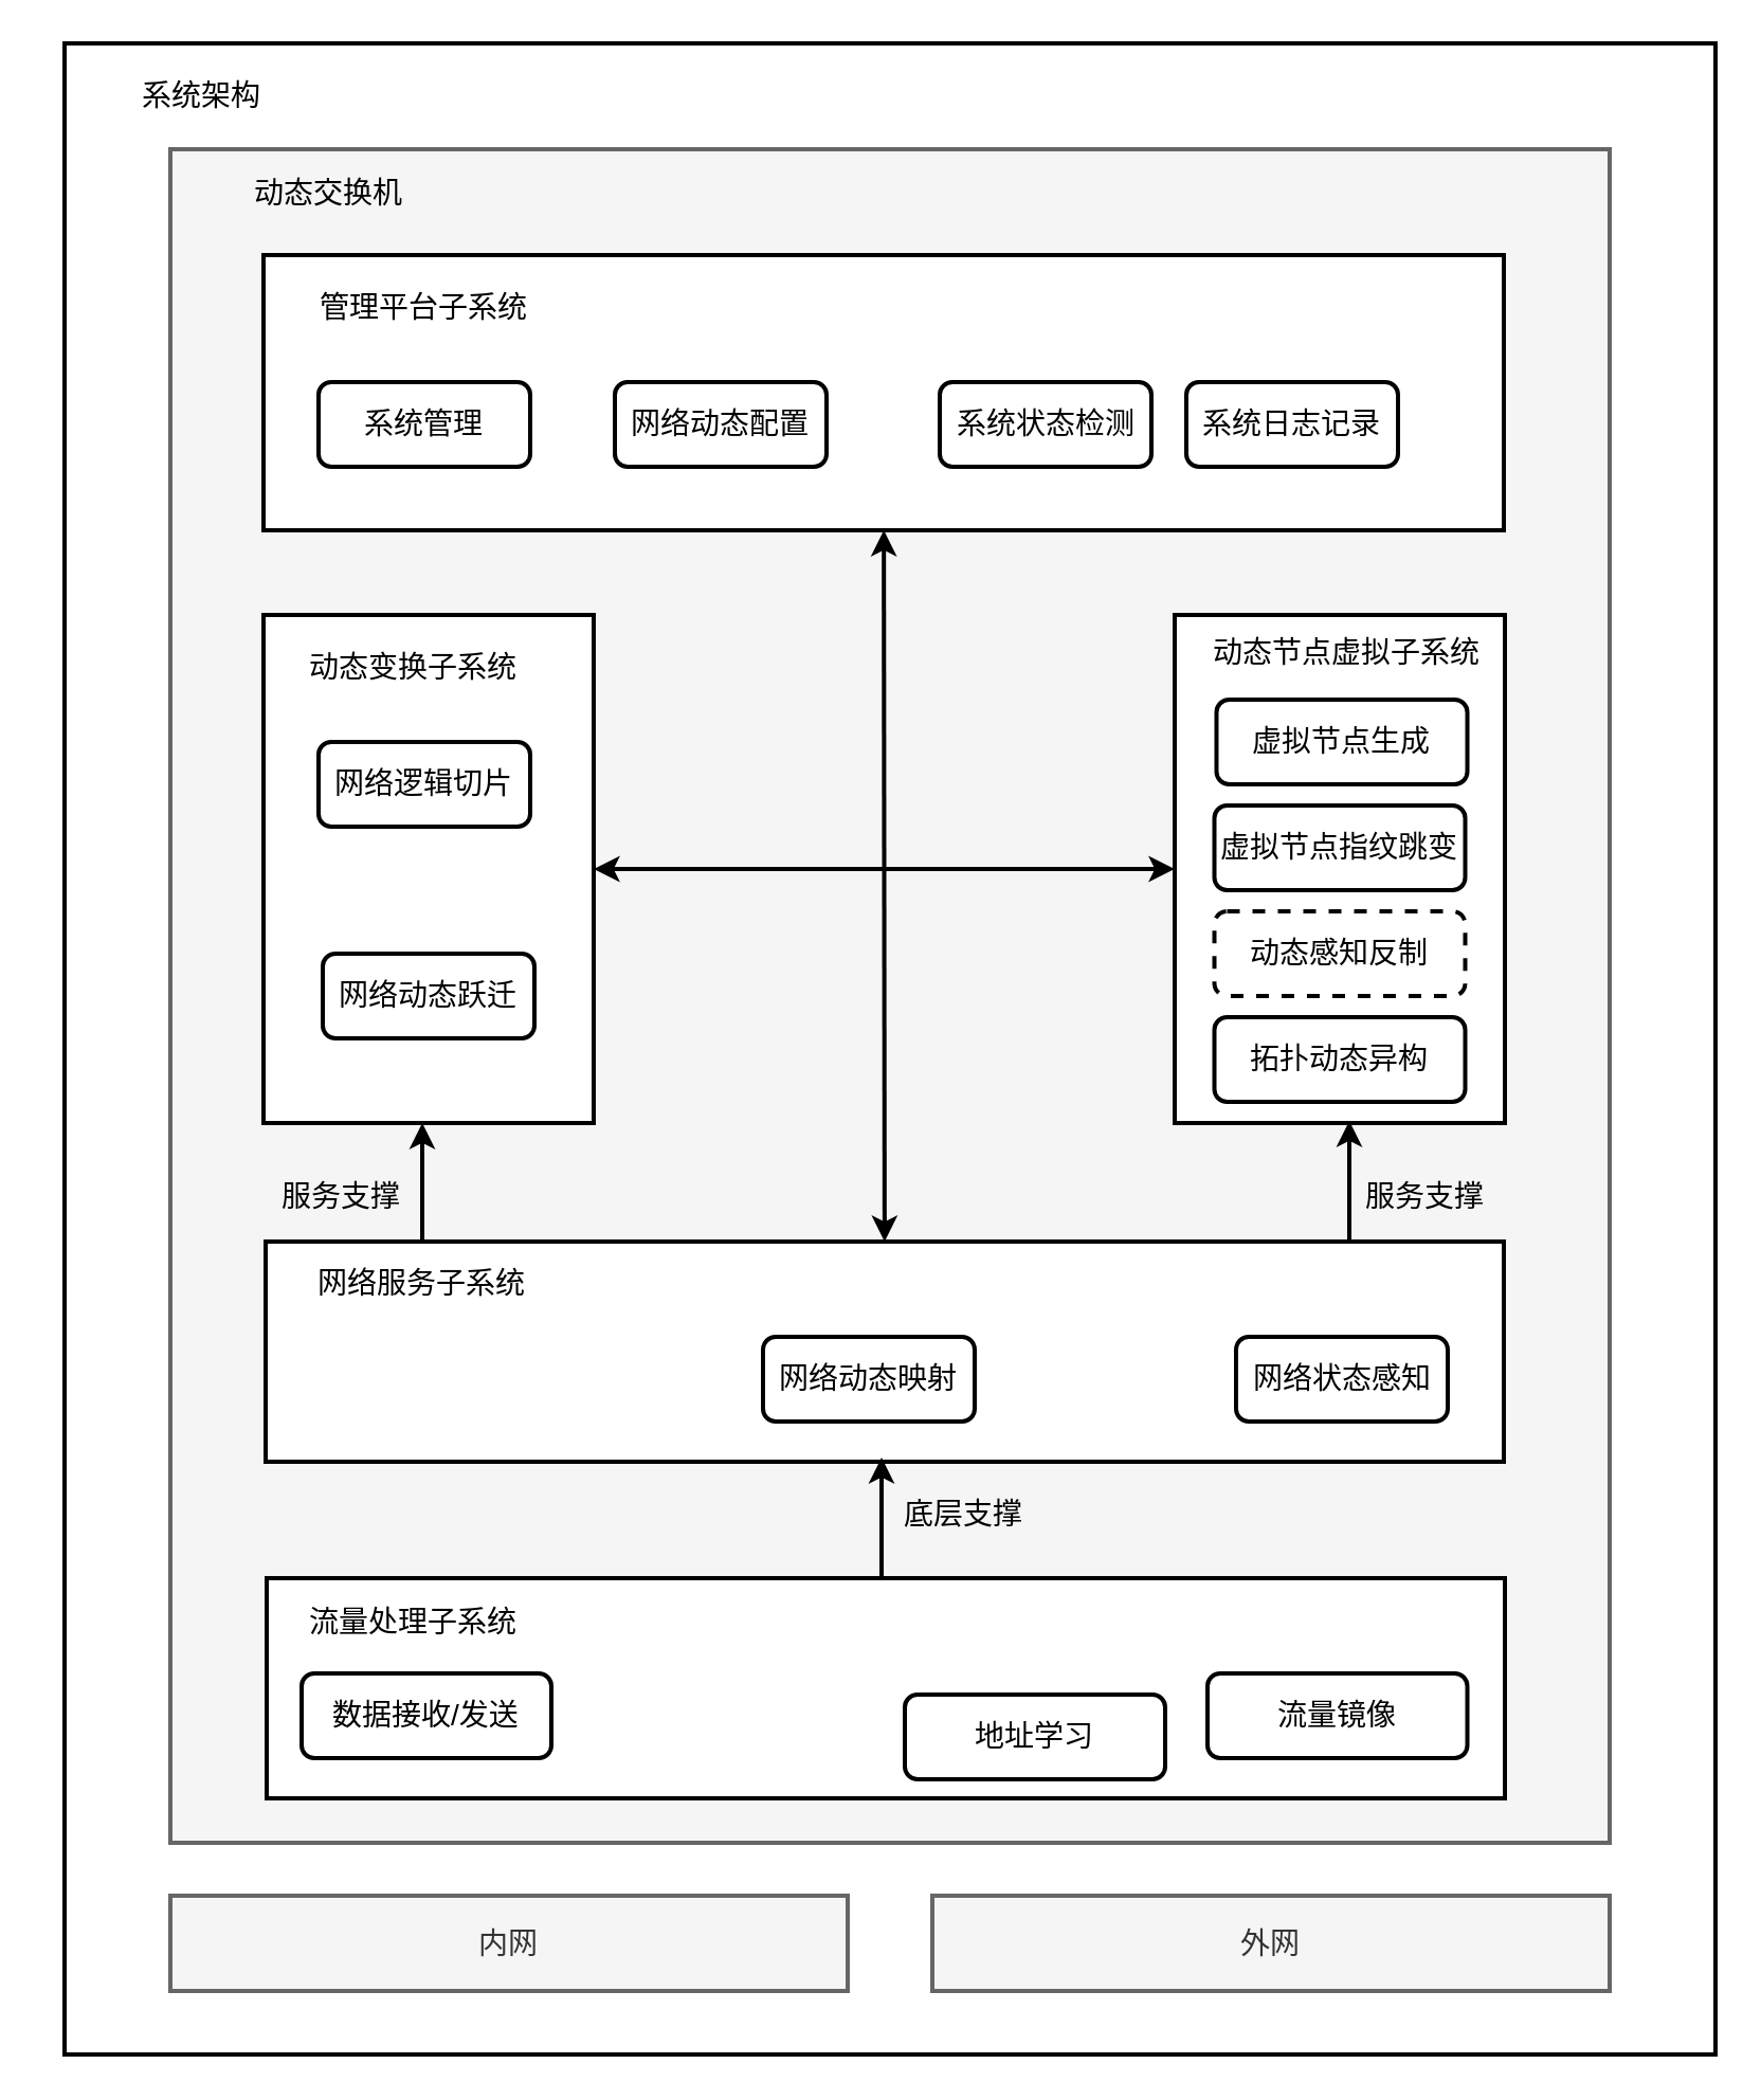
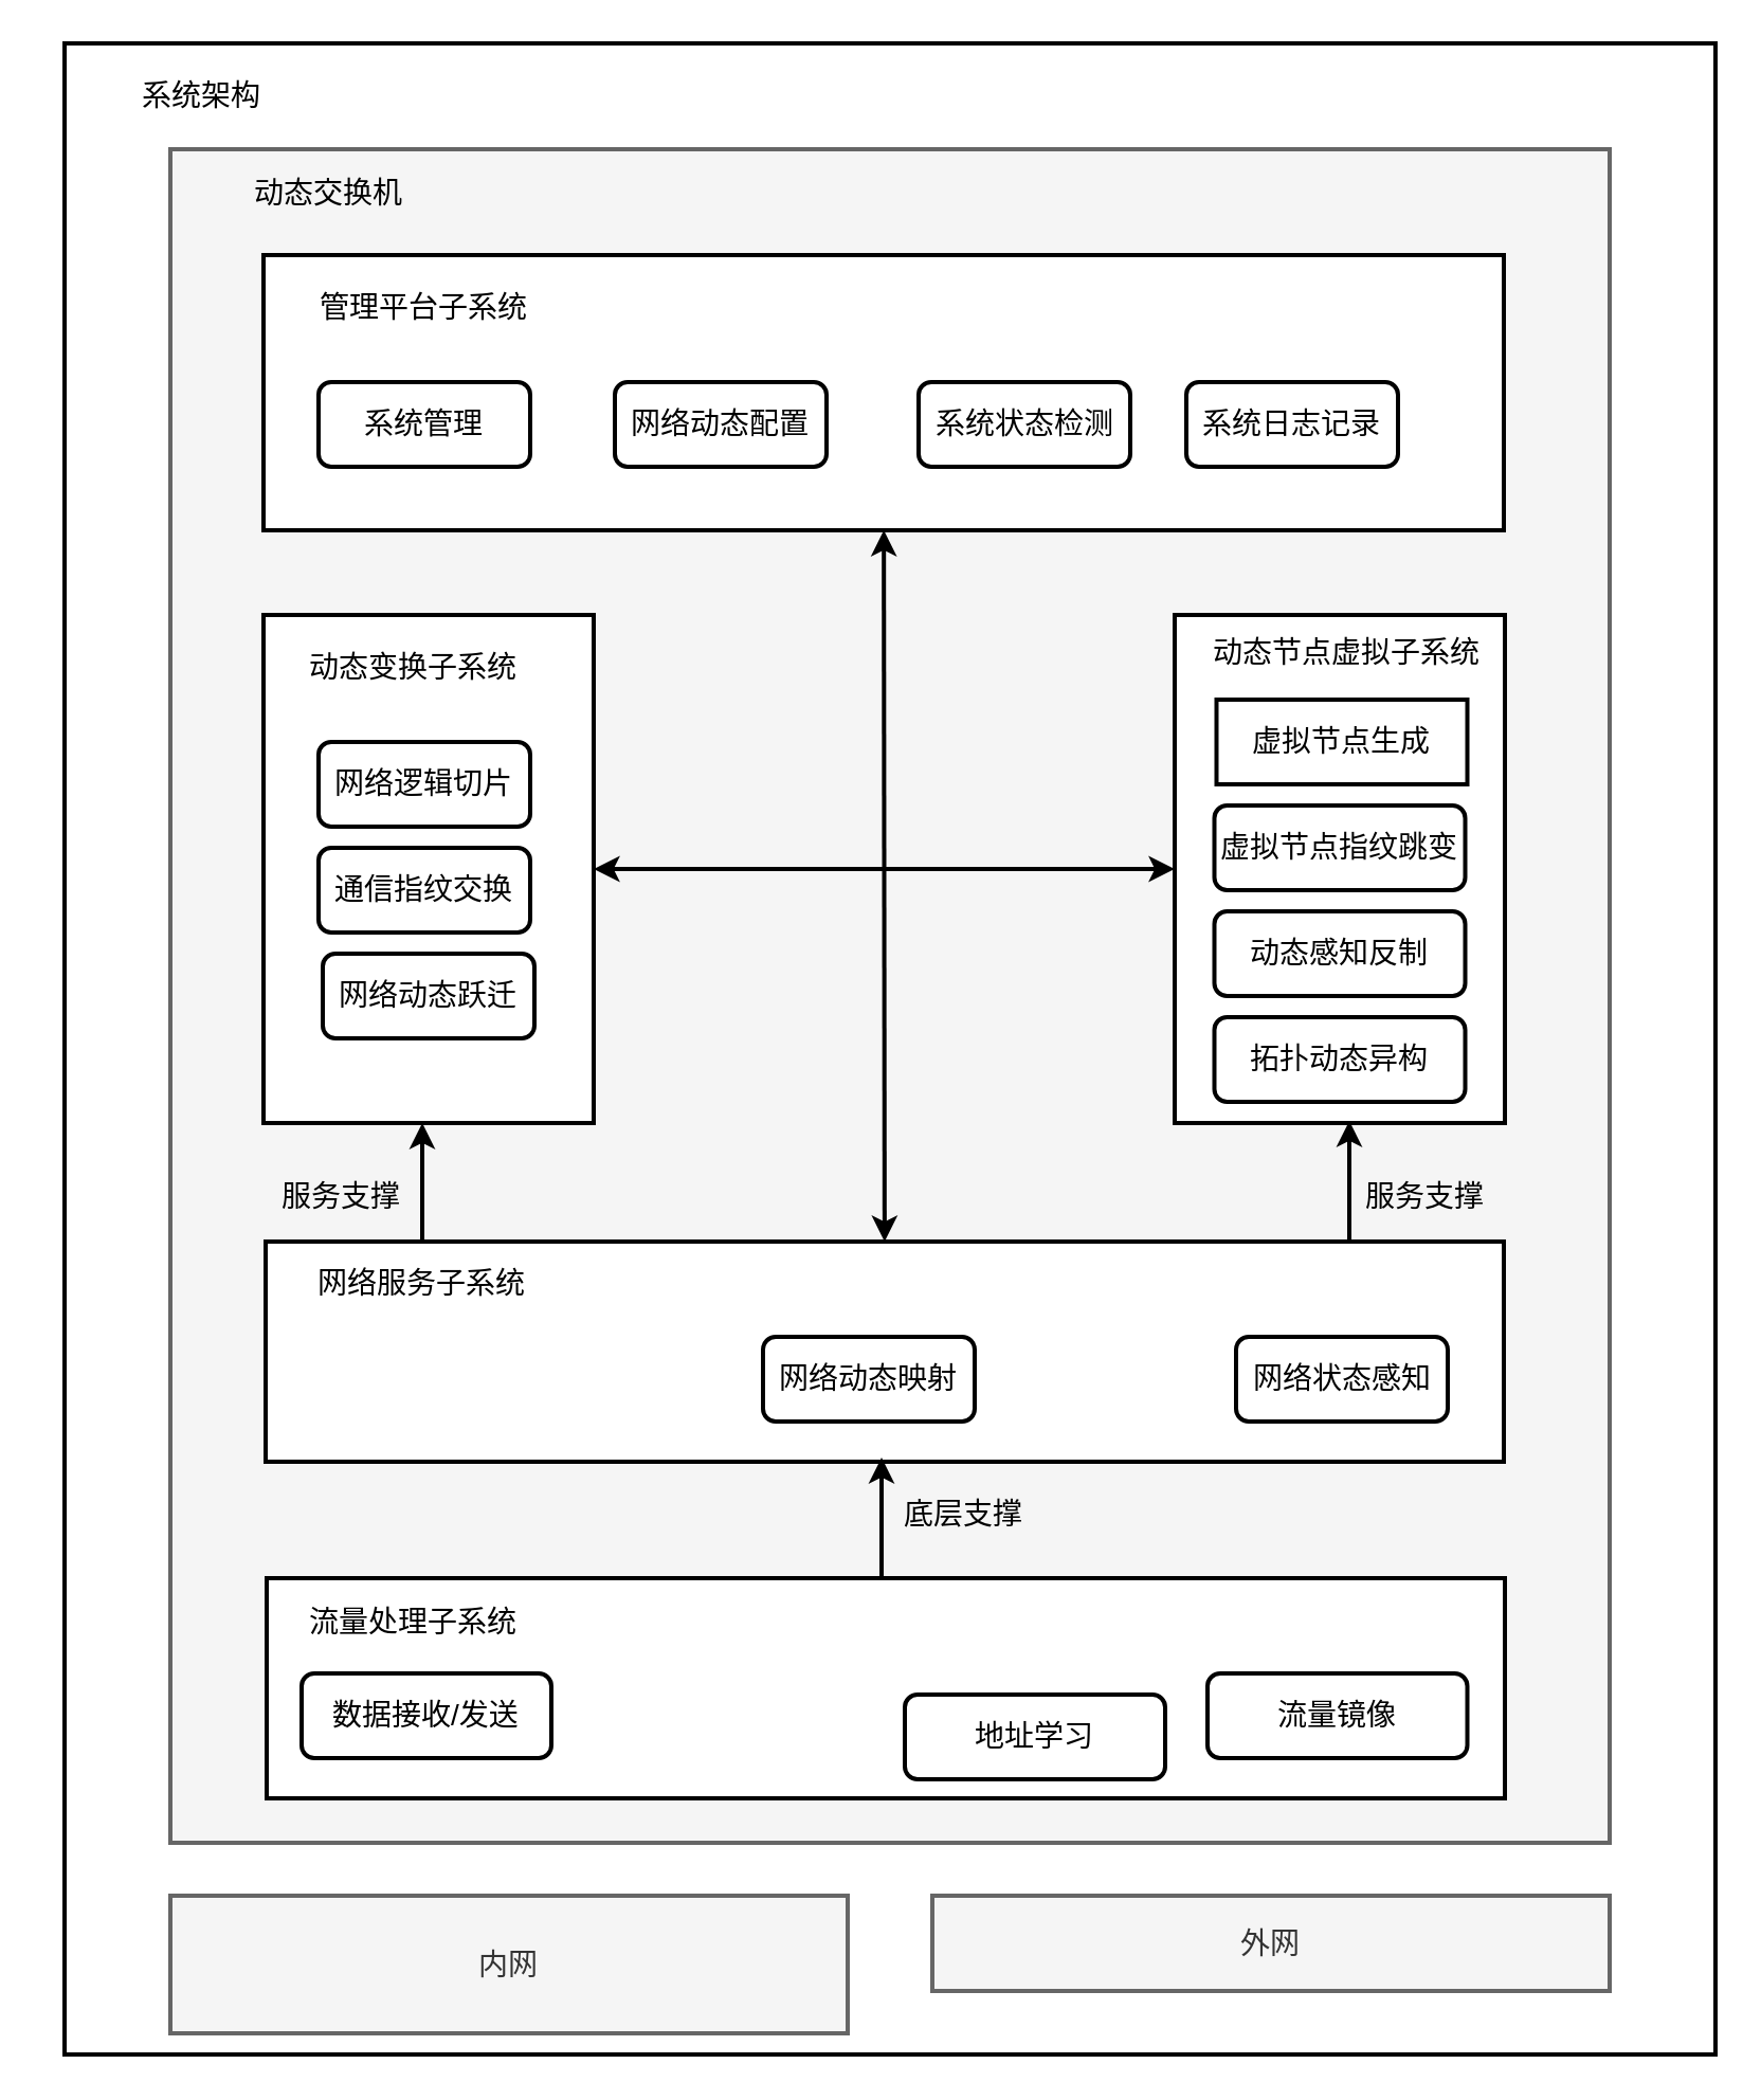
- <mxCell id="7" value="&lt;font style=&quot;font-size: 14px;&quot;&gt;系统状态检测&lt;/font&gt;" style="rounded=1;whiteSpace=wrap;html=1;strokeWidth=2;" vertex="1" parent="1"><mxGeometry x="443.5" y="180" width="100" height="40" as="geometry" /></mxCell>
+ <mxCell id="7" value="&lt;font style=&quot;font-size: 14px;&quot;&gt;系统状态检测&lt;/font&gt;" style="rounded=1;whiteSpace=wrap;html=1;strokeWidth=2;" vertex="1" parent="1"><mxGeometry x="433.5" y="180" width="100" height="40" as="geometry" /></mxCell>
- <mxCell id="20" value="&lt;font style=&quot;font-size: 14px;&quot;&gt;虚拟节点生成&lt;/font&gt;" style="rounded=1;whiteSpace=wrap;html=1;strokeWidth=2;" vertex="1" parent="1"><mxGeometry x="574.25" y="330" width="118.5" height="40" as="geometry" /></mxCell>
+ <mxCell id="20" value="&lt;font style=&quot;font-size: 14px;&quot;&gt;虚拟节点生成&lt;/font&gt;" style="whiteSpace=wrap;html=1;strokeWidth=2;rounded=0;" vertex="1" parent="1"><mxGeometry x="574.25" y="330" width="118.5" height="40" as="geometry" /></mxCell>
+ <mxCell id="13" value="&lt;font style=&quot;font-size: 14px;&quot;&gt;通信指纹交换&lt;/font&gt;" style="rounded=1;whiteSpace=wrap;html=1;strokeWidth=2;" vertex="1" parent="1"><mxGeometry x="150" y="400" width="100" height="40" as="geometry" /></mxCell>
- <mxCell id="17" value="&lt;font style=&quot;font-size: 14px;&quot;&gt;动态感知反制&lt;/font&gt;" style="rounded=1;whiteSpace=wrap;html=1;strokeWidth=2;dashed=1;" vertex="1" parent="1"><mxGeometry x="573.25" y="430" width="118.5" height="40" as="geometry" /></mxCell>
+ <mxCell id="17" value="&lt;font style=&quot;font-size: 14px;&quot;&gt;动态感知反制&lt;/font&gt;" style="rounded=1;whiteSpace=wrap;html=1;strokeWidth=2;" vertex="1" parent="1"><mxGeometry x="573.25" y="430" width="118.5" height="40" as="geometry" /></mxCell>
- <mxCell id="39" value="&lt;font style=&quot;font-size: 14px;&quot;&gt;内网&lt;/font&gt;" style="rounded=0;whiteSpace=wrap;html=1;strokeWidth=2;fontSize=12;fillColor=#f5f5f5;fontColor=#333333;strokeColor=#666666;" vertex="1" parent="1"><mxGeometry x="80" y="895" width="320" height="45" as="geometry" /></mxCell>
+ <mxCell id="39" value="&lt;font style=&quot;font-size: 14px;&quot;&gt;内网&lt;/font&gt;" style="rounded=0;whiteSpace=wrap;html=1;strokeWidth=2;fontSize=12;fillColor=#f5f5f5;fontColor=#333333;strokeColor=#666666;" vertex="1" parent="1"><mxGeometry x="80" y="895" width="320" height="65" as="geometry" /></mxCell>
